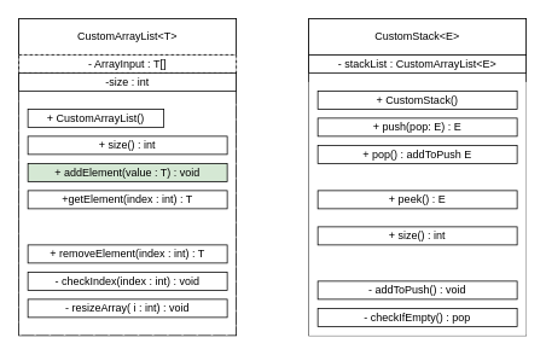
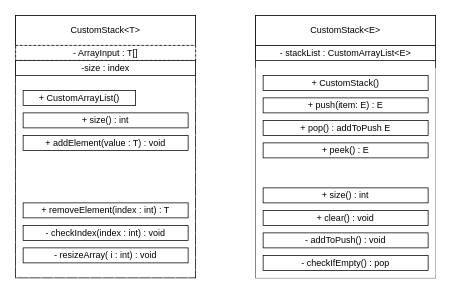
- <mxCell id="17" value="CustomArrayList&amp;lt;T&amp;gt;" style="rounded=0;whiteSpace=wrap;html=1;" vertex="1" parent="1"><mxGeometry x="20" y="20" width="240" height="40" as="geometry" /></mxCell>
+ <mxCell id="17" value="CustomStack&amp;lt;T&amp;gt;" style="rounded=0;whiteSpace=wrap;html=1;" vertex="1" parent="1"><mxGeometry x="20" y="20" width="240" height="40" as="geometry" /></mxCell>
- <mxCell id="19" value="-size : int" style="rounded=0;whiteSpace=wrap;html=1;" vertex="1" parent="1"><mxGeometry x="20" y="80" width="240" height="20" as="geometry" /></mxCell>
+ <mxCell id="19" value="-size : index" style="rounded=0;whiteSpace=wrap;html=1;" vertex="1" parent="1"><mxGeometry x="20" y="80" width="240" height="20" as="geometry" /></mxCell>
- <mxCell id="7" value="+ push(pop: E) : E" style="rounded=0;whiteSpace=wrap;html=1;fillStyle=solid;" vertex="1" parent="1"><mxGeometry x="350" y="130" width="220" height="20" as="geometry" /></mxCell>
+ <mxCell id="7" value="+ push(item: E) : E" style="rounded=0;whiteSpace=wrap;html=1;fillStyle=solid;" vertex="1" parent="1"><mxGeometry x="350" y="130" width="220" height="20" as="geometry" /></mxCell>
- <mxCell id="23" value="+ addElement(value : T) : void" style="rounded=0;whiteSpace=wrap;html=1;fillColor=#d5e8d4;" vertex="1" parent="1"><mxGeometry x="30" y="180" width="220" height="20" as="geometry" /></mxCell>
+ <mxCell id="23" value="+ addElement(value : T) : void" style="rounded=0;whiteSpace=wrap;html=1;" vertex="1" parent="1"><mxGeometry x="30" y="180" width="220" height="20" as="geometry" /></mxCell>
- <mxCell id="24" value="+getElement(index : int) : T" style="rounded=0;whiteSpace=wrap;html=1;" vertex="1" parent="1"><mxGeometry x="30" y="210" width="220" height="20" as="geometry" /></mxCell>
- <mxCell id="9" value="+ peek() : E" style="rounded=0;whiteSpace=wrap;html=1;" vertex="1" parent="1"><mxGeometry x="350" y="210" width="220" height="20" as="geometry" /></mxCell>
+ <mxCell id="9" value="+ peek() : E" style="rounded=0;whiteSpace=wrap;html=1;" vertex="1" parent="1"><mxGeometry x="350" y="190" width="220" height="20" as="geometry" /></mxCell>
+ <mxCell id="11" value="+ clear() : void" style="rounded=0;whiteSpace=wrap;html=1;" vertex="1" parent="1"><mxGeometry x="350" y="280" width="220" height="20" as="geometry" /></mxCell>
